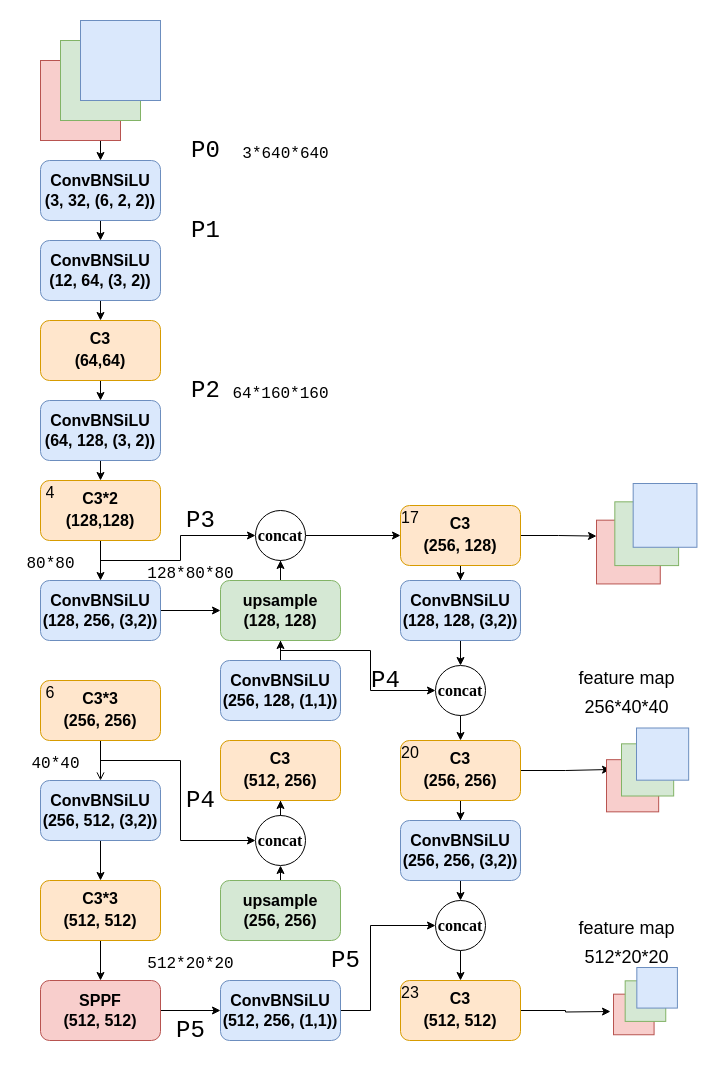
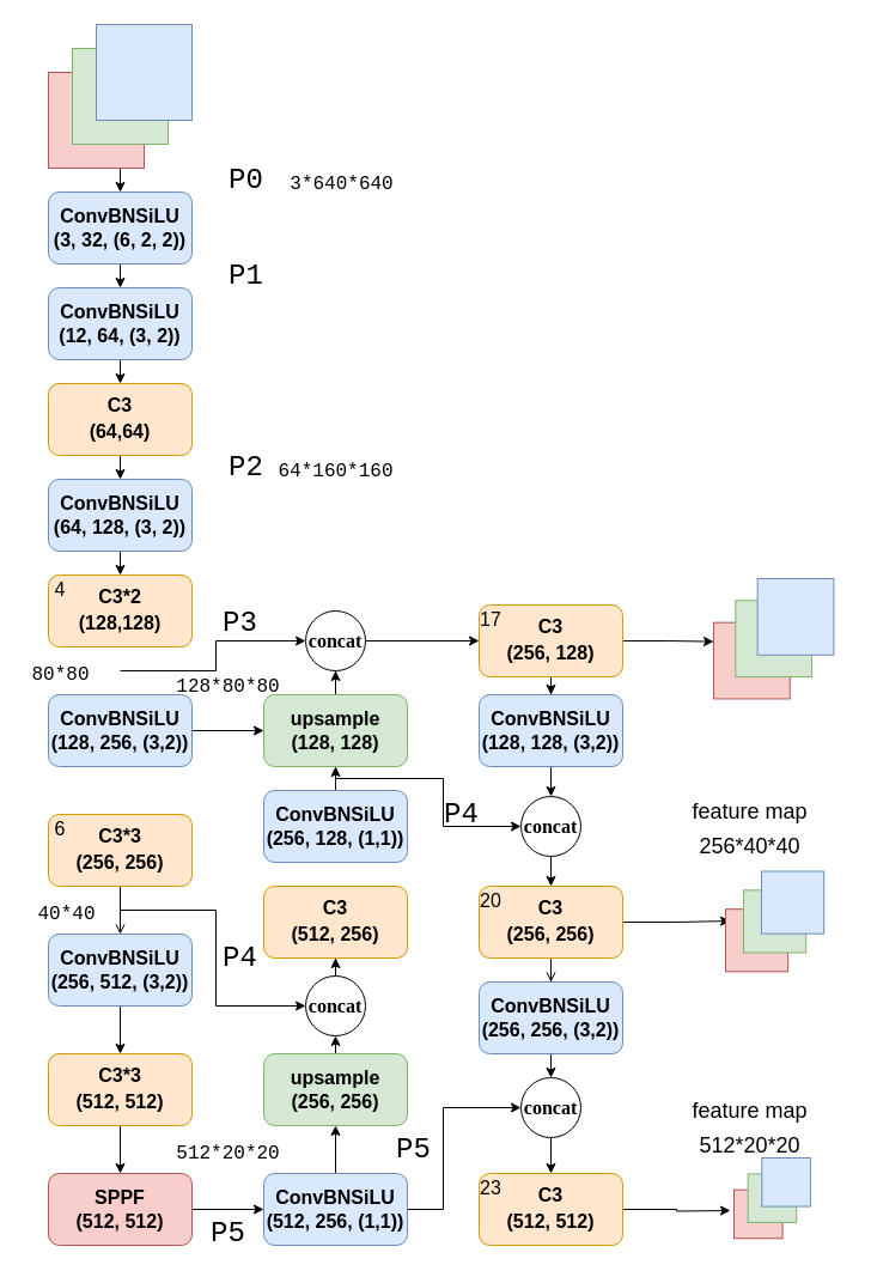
- <mxCell id="14" style="edgeStyle=orthogonalEdgeStyle;rounded=0;orthogonalLoop=1;jettySize=auto;html=1;exitX=0.5;exitY=1;exitDx=0;exitDy=0;entryX=0.5;entryY=0;entryDx=0;entryDy=0;fontFamily=Helvetica;fontSize=16;" parent="1" source="15" target="13" edge="1"><mxGeometry relative="1" as="geometry" /></mxCell>
- <mxCell id="53" style="edgeStyle=orthogonalEdgeStyle;rounded=0;orthogonalLoop=1;jettySize=auto;html=1;exitX=0.5;exitY=1;exitDx=0;exitDy=0;fontSize=16;" parent="1" source="55" target="57" edge="1"><mxGeometry relative="1" as="geometry" /></mxCell>
+ <mxCell id="53" style="edgeStyle=orthogonalEdgeStyle;rounded=0;orthogonalLoop=1;jettySize=auto;html=1;exitX=0.5;exitY=1;exitDx=0;exitDy=0;fontSize=16;endArrow=open;" parent="1" source="55" target="57" edge="1"><mxGeometry relative="1" as="geometry" /></mxCell>
+ <mxCell id="29" style="edgeStyle=orthogonalEdgeStyle;rounded=0;orthogonalLoop=1;jettySize=auto;html=1;exitX=0.5;exitY=0;exitDx=0;exitDy=0;fontSize=16;" parent="1" source="31" target="33" edge="1"><mxGeometry relative="1" as="geometry" /></mxCell>
